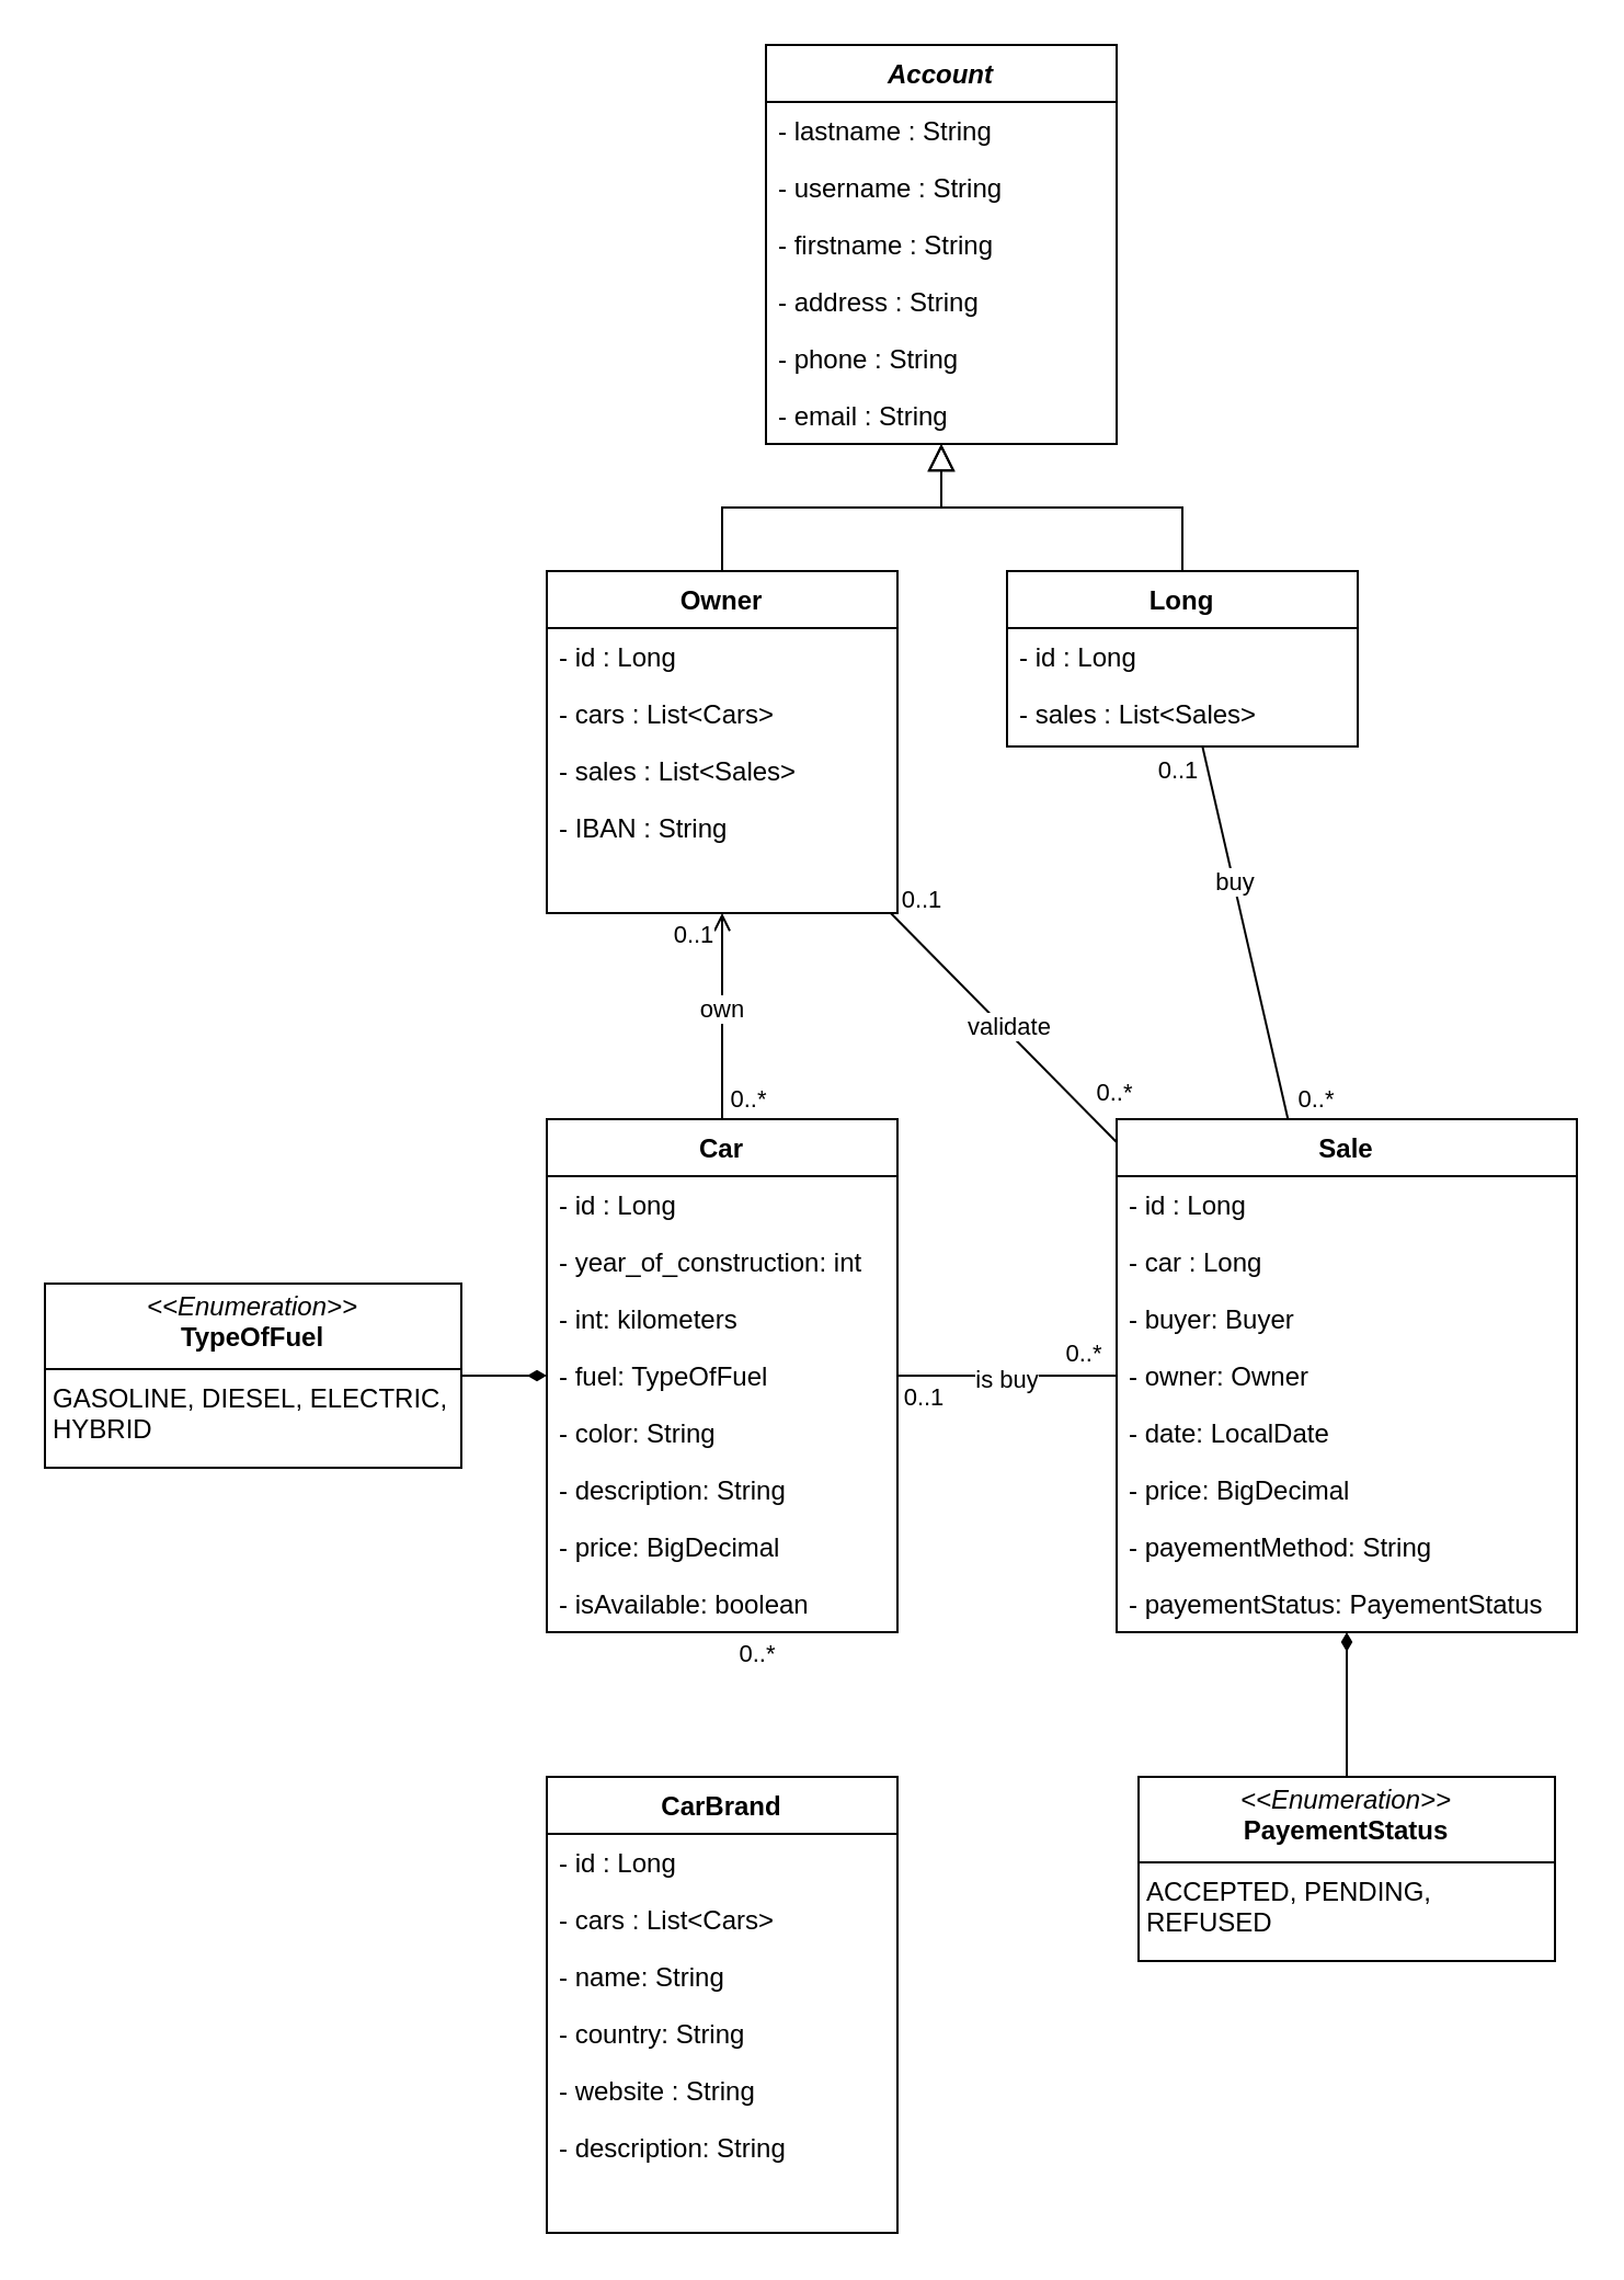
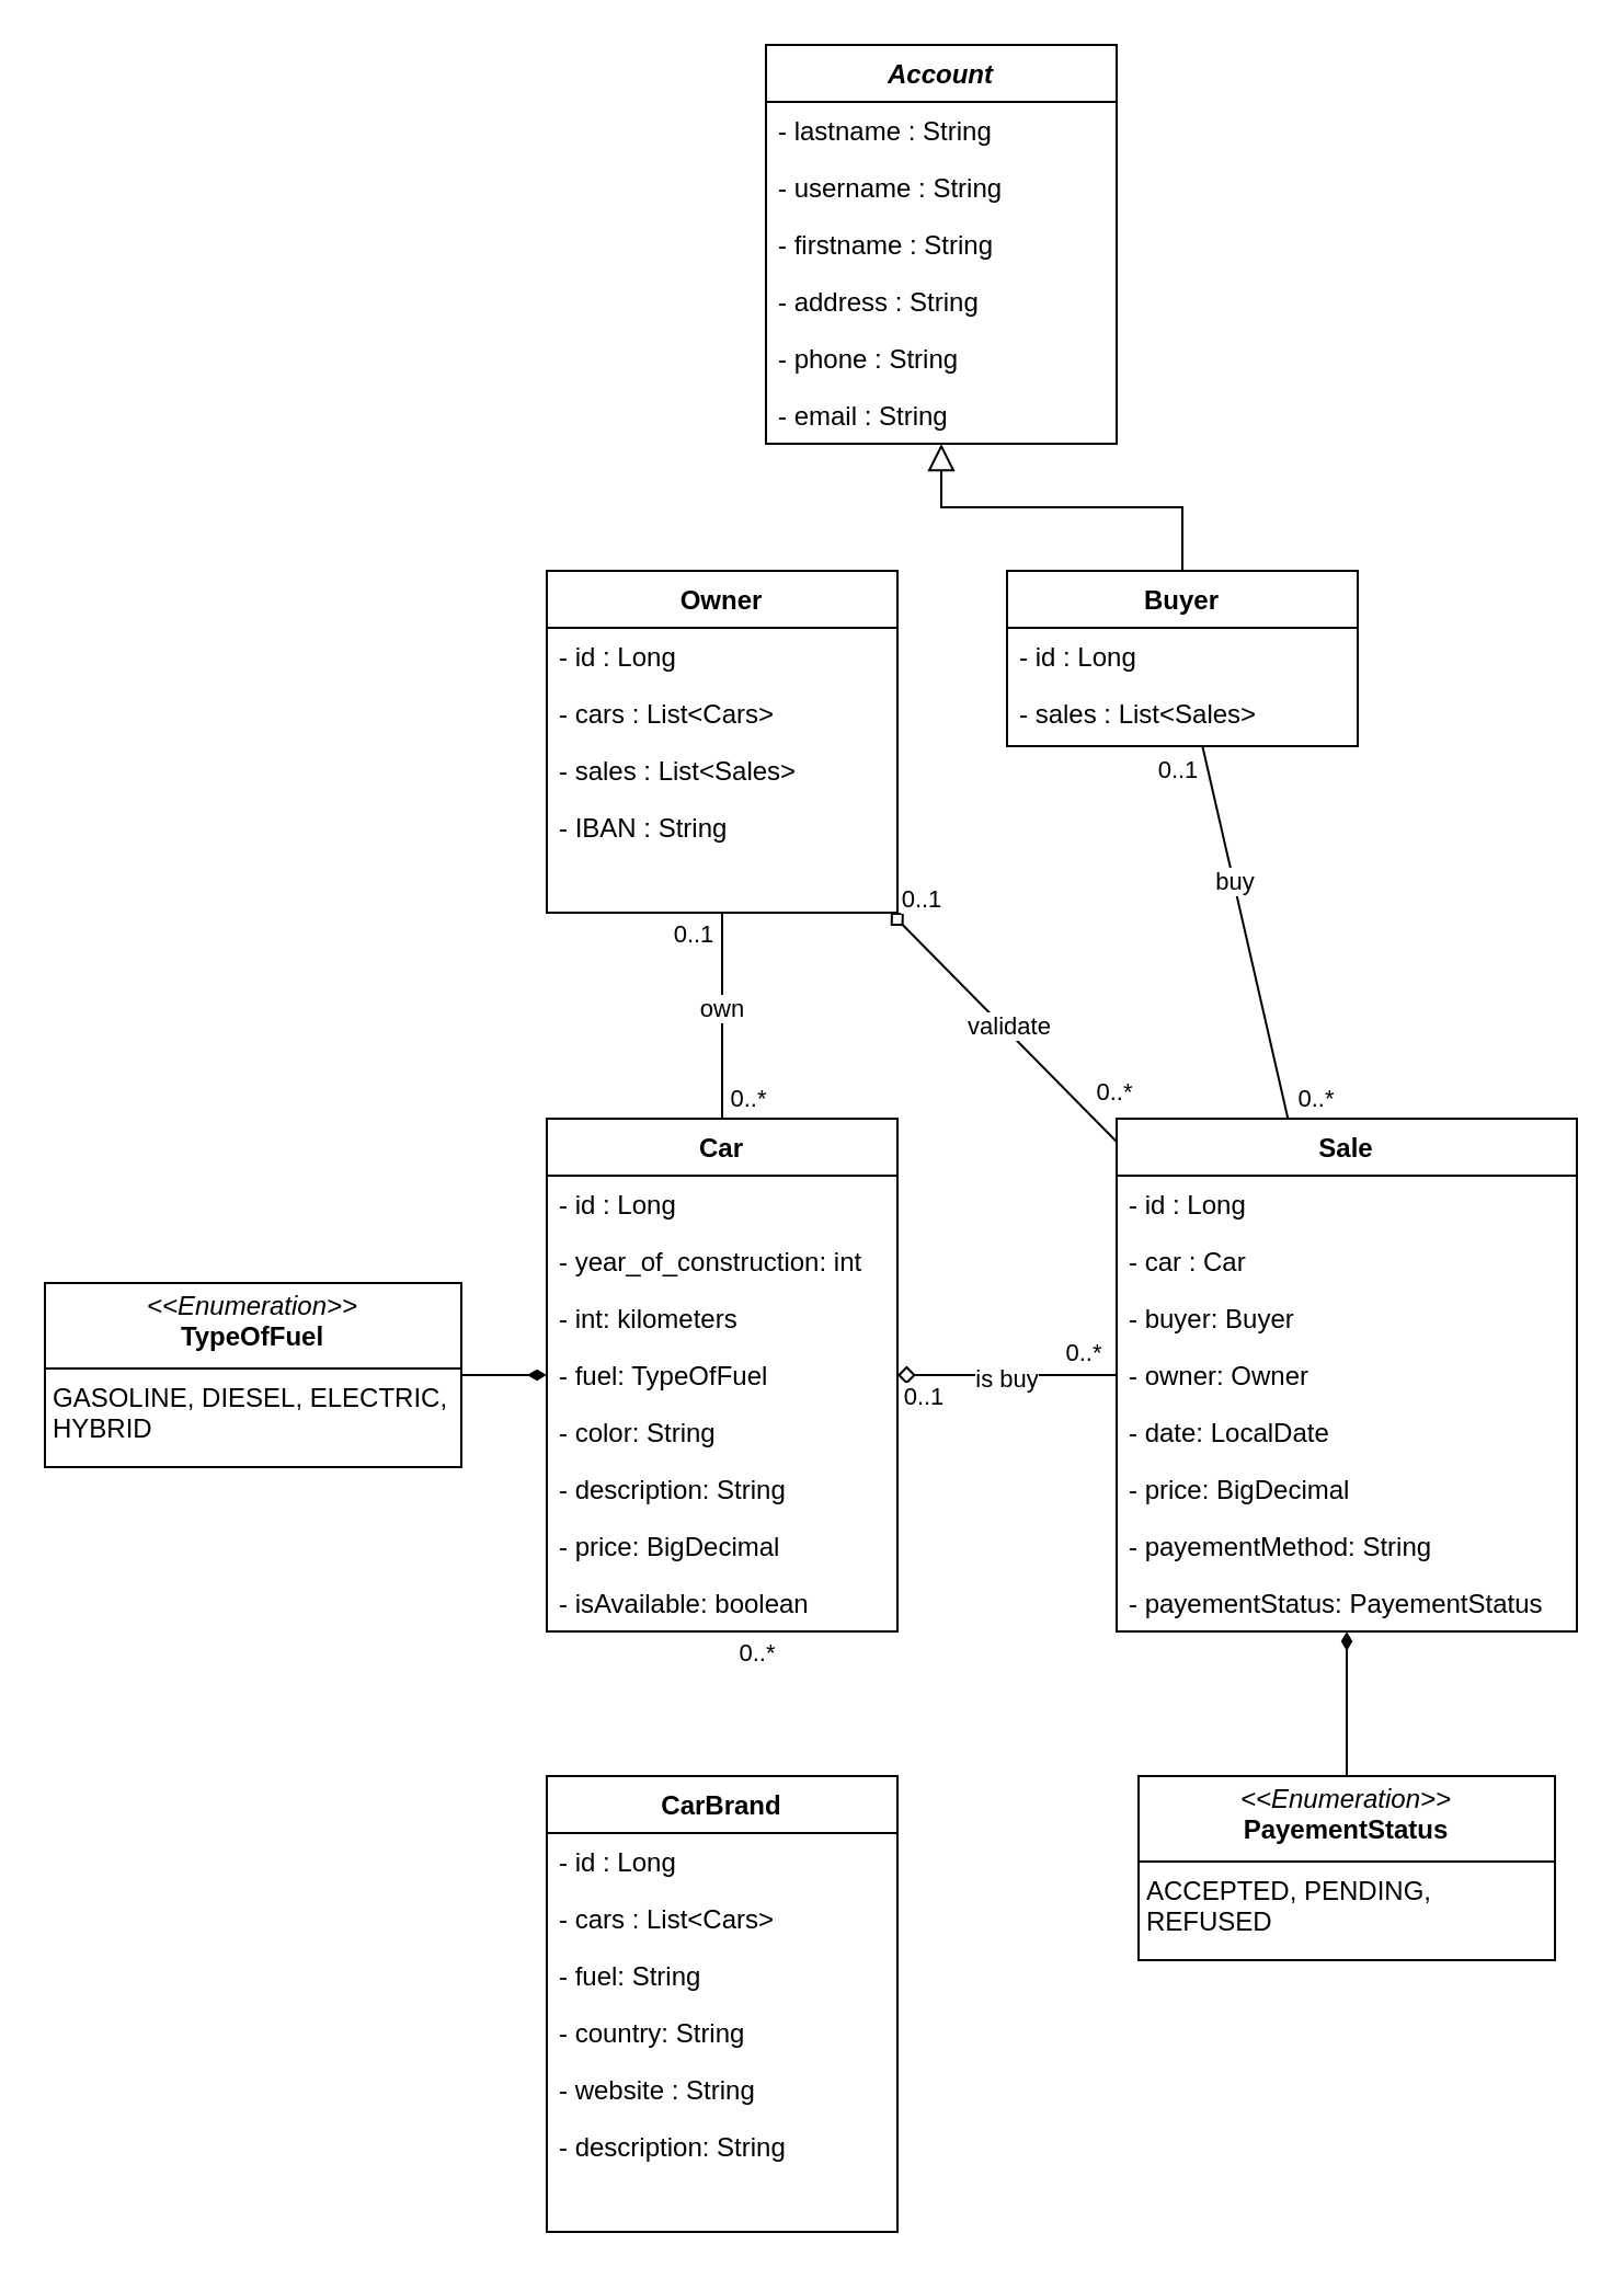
- <mxCell id="14" value="" style="endArrow=block;endSize=10;endFill=0;shadow=0;strokeWidth=1;rounded=0;curved=0;edgeStyle=elbowEdgeStyle;elbow=vertical;" edge="1" parent="1" source="9" target="2"><mxGeometry width="160" relative="1" as="geometry"><mxPoint x="329" y="103" as="sourcePoint" /><mxPoint x="329" y="103" as="targetPoint" /></mxGeometry></mxCell>
- <mxCell id="15" value="Long" style="swimlane;fontStyle=1;align=center;verticalAlign=top;childLayout=stackLayout;horizontal=1;startSize=26;horizontalStack=0;resizeParent=1;resizeLast=0;collapsible=1;marginBottom=0;rounded=0;shadow=0;strokeWidth=1;" vertex="1" parent="1"><mxGeometry x="459" y="260" width="160" height="80" as="geometry"><mxRectangle x="340" y="380" width="170" height="26" as="alternateBounds" /></mxGeometry></mxCell>
+ <mxCell id="15" value="Buyer" style="swimlane;fontStyle=1;align=center;verticalAlign=top;childLayout=stackLayout;horizontal=1;startSize=26;horizontalStack=0;resizeParent=1;resizeLast=0;collapsible=1;marginBottom=0;rounded=0;shadow=0;strokeWidth=1;" vertex="1" parent="1"><mxGeometry x="459" y="260" width="160" height="80" as="geometry"><mxRectangle x="340" y="380" width="170" height="26" as="alternateBounds" /></mxGeometry></mxCell>
- <mxCell id="19" style="edgeStyle=orthogonalEdgeStyle;rounded=0;orthogonalLoop=1;jettySize=auto;html=1;endArrow=open;endFill=0;" edge="1" parent="1" source="23" target="9"><mxGeometry relative="1" as="geometry" /></mxCell>
+ <mxCell id="19" style="edgeStyle=orthogonalEdgeStyle;rounded=0;orthogonalLoop=1;jettySize=auto;html=1;endArrow=none;endFill=0;" edge="1" parent="1" source="23" target="9"><mxGeometry relative="1" as="geometry" /></mxCell>
- <mxCell id="34" style="rounded=0;orthogonalLoop=1;jettySize=auto;html=1;endArrow=none;endFill=0;" edge="1" parent="1" source="43" target="9"><mxGeometry relative="1" as="geometry" /></mxCell>
+ <mxCell id="34" style="rounded=0;orthogonalLoop=1;jettySize=auto;html=1;endArrow=diamond;endFill=0;" edge="1" parent="1" source="43" target="9"><mxGeometry relative="1" as="geometry" /></mxCell>
- <mxCell id="45" value="- car : Long" style="text;align=left;verticalAlign=top;spacingLeft=4;spacingRight=4;overflow=hidden;rotatable=0;points=[[0,0.5],[1,0.5]];portConstraint=eastwest;rounded=0;shadow=0;html=0;" vertex="1" parent="43"><mxGeometry y="52" width="210" height="26" as="geometry" /></mxCell>
+ <mxCell id="45" value="- car : Car" style="text;align=left;verticalAlign=top;spacingLeft=4;spacingRight=4;overflow=hidden;rotatable=0;points=[[0,0.5],[1,0.5]];portConstraint=eastwest;rounded=0;shadow=0;html=0;" vertex="1" parent="43"><mxGeometry y="52" width="210" height="26" as="geometry" /></mxCell>
- <mxCell id="40" style="rounded=0;orthogonalLoop=1;jettySize=auto;html=1;endArrow=none;endFill=0;" edge="1" parent="1" source="43" target="23"><mxGeometry relative="1" as="geometry" /></mxCell>
+ <mxCell id="40" style="rounded=0;orthogonalLoop=1;jettySize=auto;html=1;endArrow=diamond;endFill=0;" edge="1" parent="1" source="43" target="23"><mxGeometry relative="1" as="geometry" /></mxCell>
- <mxCell id="58" value="- name: String" style="text;align=left;verticalAlign=top;spacingLeft=4;spacingRight=4;overflow=hidden;rotatable=0;points=[[0,0.5],[1,0.5]];portConstraint=eastwest;" vertex="1" parent="55"><mxGeometry y="78" width="160" height="26" as="geometry" /></mxCell>
+ <mxCell id="58" value="- fuel: String" style="text;align=left;verticalAlign=top;spacingLeft=4;spacingRight=4;overflow=hidden;rotatable=0;points=[[0,0.5],[1,0.5]];portConstraint=eastwest;" vertex="1" parent="55"><mxGeometry y="78" width="160" height="26" as="geometry" /></mxCell>
